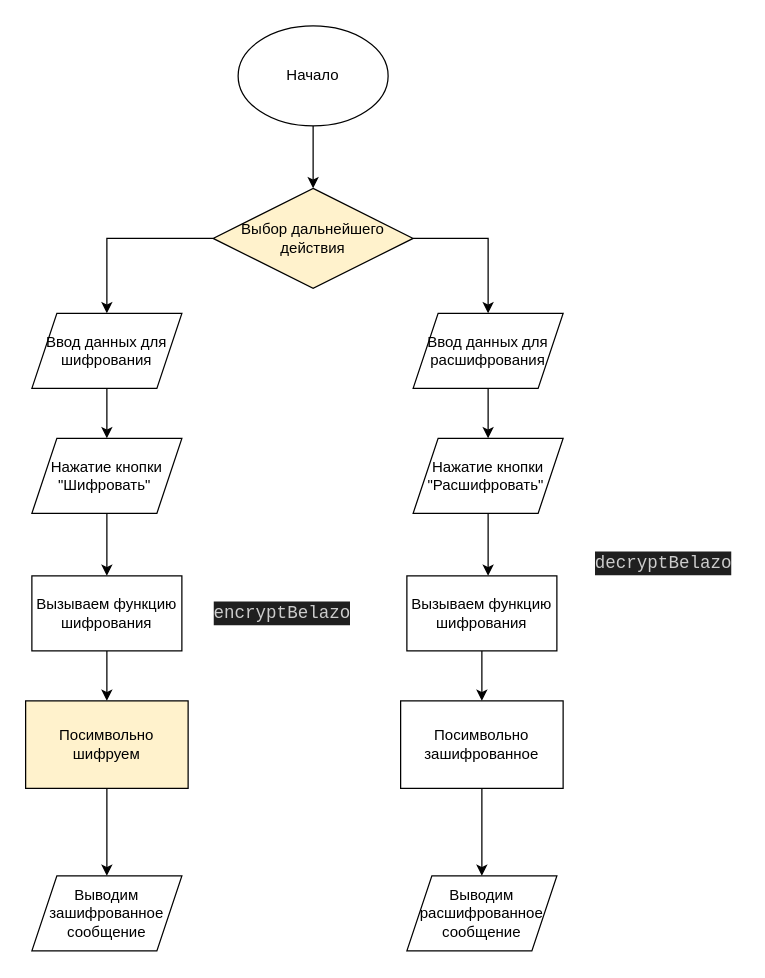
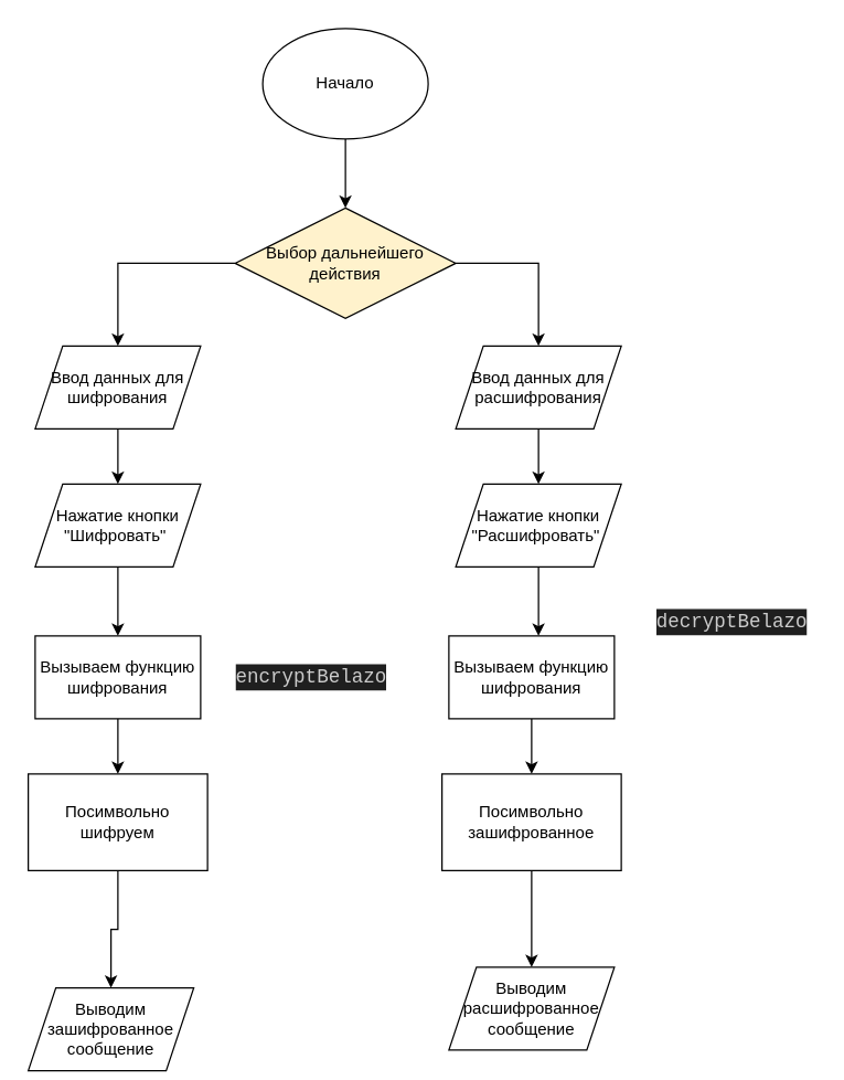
- <mxCell id="19" value="Посимвольно шифруем" style="whiteSpace=wrap;html=1;fillColor=#fff2cc;" parent="1" vertex="1"><mxGeometry x="20" y="560" width="130" height="70" as="geometry" /></mxCell>
+ <mxCell id="19" value="Посимвольно шифруем" style="whiteSpace=wrap;html=1;" parent="1" vertex="1"><mxGeometry x="20" y="560" width="130" height="70" as="geometry" /></mxCell>
- <mxCell id="20" value="Выводим зашифрованное сообщение" style="shape=parallelogram;perimeter=parallelogramPerimeter;whiteSpace=wrap;html=1;fixedSize=1;" parent="1" vertex="1"><mxGeometry x="25" y="700" width="120" height="60" as="geometry" /></mxCell>
+ <mxCell id="20" value="Выводим зашифрованное сообщение" style="shape=parallelogram;perimeter=parallelogramPerimeter;whiteSpace=wrap;html=1;fixedSize=1;" parent="1" vertex="1"><mxGeometry x="20" y="715" width="120" height="60" as="geometry" /></mxCell>
